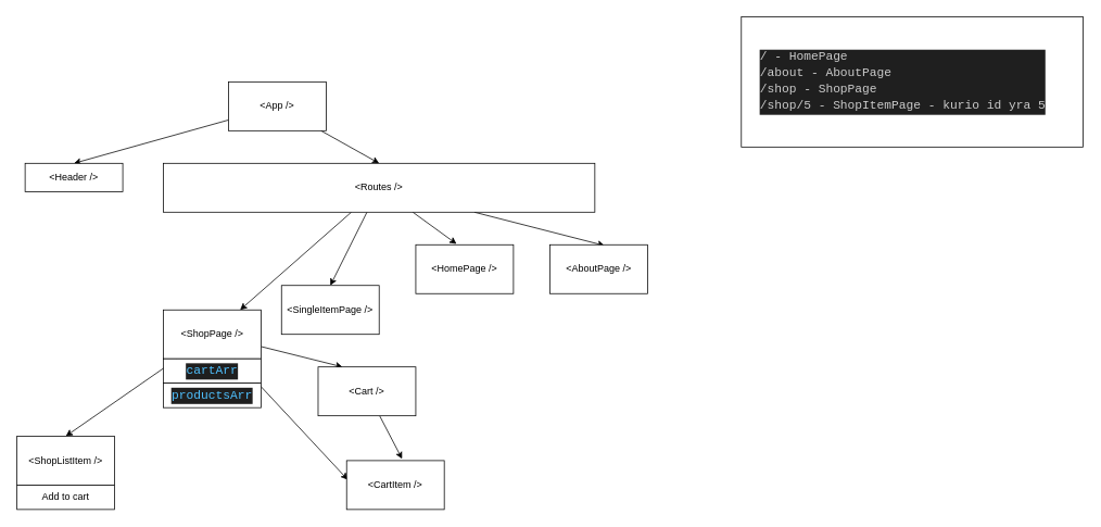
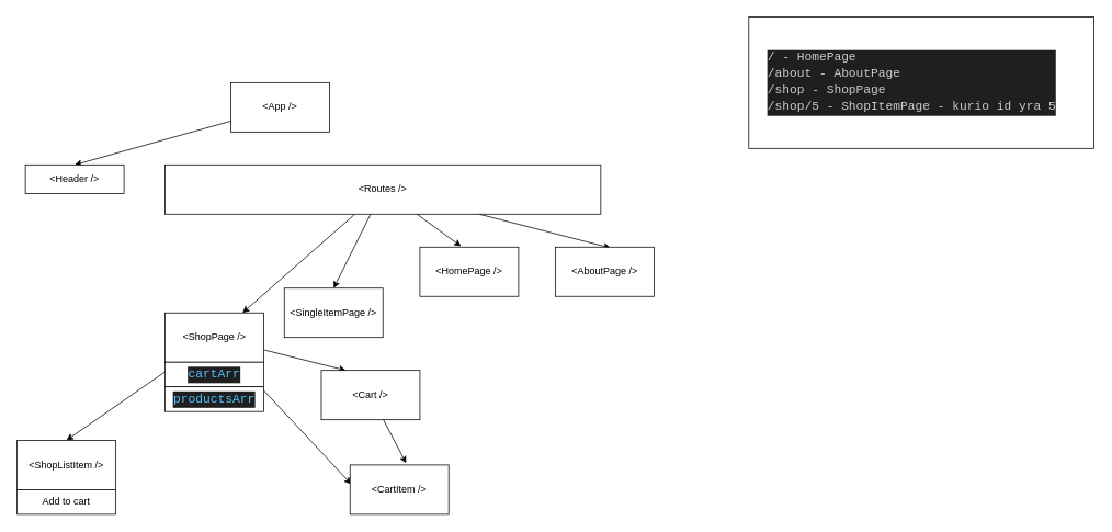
- <mxCell id="3" style="edgeStyle=none;html=1;entryX=0.5;entryY=0;entryDx=0;entryDy=0;" parent="1" source="4" target="9" edge="1"><mxGeometry relative="1" as="geometry" /></mxCell>
